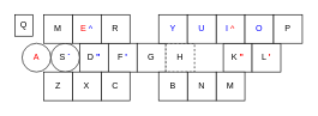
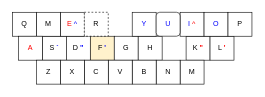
- <mxCell id="23" value="Q" style="rounded=0;whiteSpace=wrap;html=1;" parent="1" vertex="1"><mxGeometry x="20" y="20" width="25" height="30" as="geometry" /></mxCell>
+ <mxCell id="23" value="Q" style="rounded=0;whiteSpace=wrap;html=1;" parent="1" vertex="1"><mxGeometry x="20" y="20" width="40" height="40" as="geometry" /></mxCell>
- <mxCell id="11" value="R" style="rounded=0;whiteSpace=wrap;html=1;" parent="1" vertex="1"><mxGeometry x="140" y="20" width="40" height="40" as="geometry" /></mxCell>
+ <mxCell id="11" value="R" style="rounded=0;whiteSpace=wrap;html=1;dashed=1;" parent="1" vertex="1"><mxGeometry x="140" y="20" width="40" height="40" as="geometry" /></mxCell>
- <mxCell id="13" value="&lt;font color=&quot;#0000ff&quot;&gt;U&lt;/font&gt;" style="rounded=0;whiteSpace=wrap;html=1;" parent="1" vertex="1"><mxGeometry x="260" y="20" width="40" height="40" as="geometry" /></mxCell>
+ <mxCell id="13" value="&lt;font color=&quot;#0000ff&quot;&gt;U&lt;/font&gt;" style="whiteSpace=wrap;html=1;rounded=1;" parent="1" vertex="1"><mxGeometry x="260" y="20" width="40" height="40" as="geometry" /></mxCell>
- <mxCell id="24" value="&lt;font color=&quot;#ff0000&quot;&gt;A&lt;/font&gt;" style="ellipse;whiteSpace=wrap;html=1;" parent="1" vertex="1"><mxGeometry x="30" y="60" width="40" height="40" as="geometry" /></mxCell>
+ <mxCell id="24" value="&lt;font color=&quot;#ff0000&quot;&gt;A&lt;/font&gt;" style="rounded=0;whiteSpace=wrap;html=1;" parent="1" vertex="1"><mxGeometry x="30" y="60" width="40" height="40" as="geometry" /></mxCell>
- <mxCell id="5" value="S&lt;font color=&quot;#ff0000&quot;&gt;&amp;nbsp;&lt;/font&gt;&lt;b&gt;&lt;font color=&quot;#0000ff&quot;&gt;`&lt;/font&gt;&lt;/b&gt;" style="ellipse;whiteSpace=wrap;html=1;" parent="1" vertex="1"><mxGeometry x="70" y="60" width="40" height="40" as="geometry" /></mxCell>
+ <mxCell id="5" value="S&lt;font color=&quot;#ff0000&quot;&gt;&amp;nbsp;&lt;/font&gt;&lt;b&gt;&lt;font color=&quot;#0000ff&quot;&gt;`&lt;/font&gt;&lt;/b&gt;" style="rounded=0;whiteSpace=wrap;html=1;" parent="1" vertex="1"><mxGeometry x="70" y="60" width="40" height="40" as="geometry" /></mxCell>
- <mxCell id="7" value="F&amp;nbsp;&lt;b&gt;&lt;font color=&quot;#0000ff&quot;&gt;'&lt;/font&gt;&lt;/b&gt;" style="rounded=0;whiteSpace=wrap;html=1;" parent="1" vertex="1"><mxGeometry x="150" y="60" width="40" height="40" as="geometry" /></mxCell>
+ <mxCell id="7" value="F&amp;nbsp;&lt;b&gt;&lt;font color=&quot;#0000ff&quot;&gt;'&lt;/font&gt;&lt;/b&gt;" style="rounded=0;whiteSpace=wrap;html=1;fillColor=#fff2cc;" parent="1" vertex="1"><mxGeometry x="150" y="60" width="40" height="40" as="geometry" /></mxCell>
- <mxCell id="10" value="H" style="rounded=0;whiteSpace=wrap;html=1;dashed=1;" parent="1" vertex="1"><mxGeometry x="230" y="60" width="40" height="40" as="geometry" /></mxCell>
+ <mxCell id="10" value="H" style="rounded=0;whiteSpace=wrap;html=1;" parent="1" vertex="1"><mxGeometry x="230" y="60" width="40" height="40" as="geometry" /></mxCell>
+ <mxCell id="19" value="V" style="rounded=0;whiteSpace=wrap;html=1;" parent="1" vertex="1"><mxGeometry x="180" y="100" width="40" height="40" as="geometry" /></mxCell>
